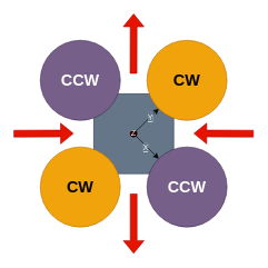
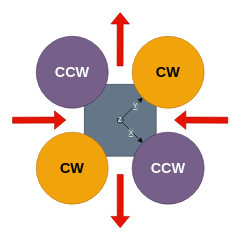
- <mxCell id="13" value="&lt;font color=&quot;#ffffff&quot;&gt;Z&lt;/font&gt;" style="ellipse;whiteSpace=wrap;html=1;aspect=fixed;fillColor=#330000;" vertex="1" parent="1"><mxGeometry x="195" y="195" width="10" height="10" as="geometry" /></mxCell>
+ <mxCell id="13" value="&lt;font color=&quot;#ffffff&quot;&gt;Z&lt;/font&gt;" style="ellipse;whiteSpace=wrap;html=1;aspect=fixed;fillColor=#647687;" vertex="1" parent="1"><mxGeometry x="195" y="195" width="10" height="10" as="geometry" /></mxCell>
